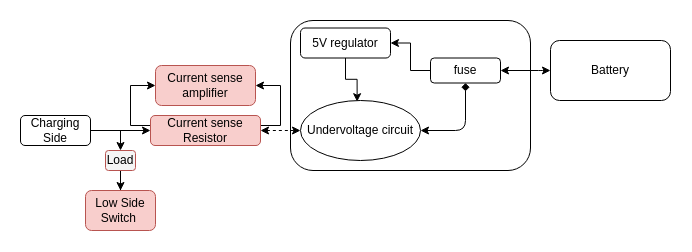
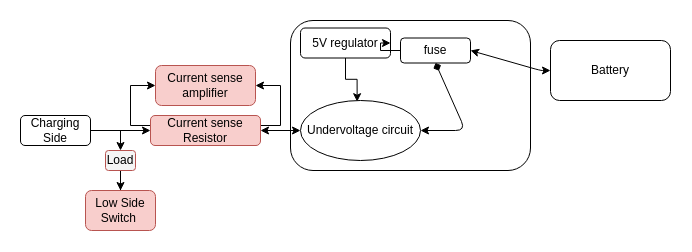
- <mxCell id="17" value="fuse" style="rounded=1;whiteSpace=wrap;html=1;" parent="1" vertex="1"><mxGeometry x="430" y="57.5" width="70" height="25" as="geometry" /></mxCell>
+ <mxCell id="17" value="fuse" style="rounded=1;whiteSpace=wrap;html=1;" parent="1" vertex="1"><mxGeometry x="400" y="37.5" width="70" height="25" as="geometry" /></mxCell>
- <mxCell id="19" value="" style="endArrow=classic;startArrow=classic;html=1;entryX=0;entryY=0.5;entryDx=0;entryDy=0;exitX=1;exitY=0.5;exitDx=0;exitDy=0;dashed=1;" parent="1" source="4" target="14" edge="1"><mxGeometry width="50" height="50" relative="1" as="geometry"><mxPoint x="210" y="210" as="sourcePoint" /><mxPoint x="260" y="160" as="targetPoint" /></mxGeometry></mxCell>
+ <mxCell id="19" value="" style="endArrow=classic;startArrow=classic;html=1;entryX=0;entryY=0.5;entryDx=0;entryDy=0;exitX=1;exitY=0.5;exitDx=0;exitDy=0;" parent="1" source="4" target="14" edge="1"><mxGeometry width="50" height="50" relative="1" as="geometry"><mxPoint x="210" y="210" as="sourcePoint" /><mxPoint x="260" y="160" as="targetPoint" /></mxGeometry></mxCell>
